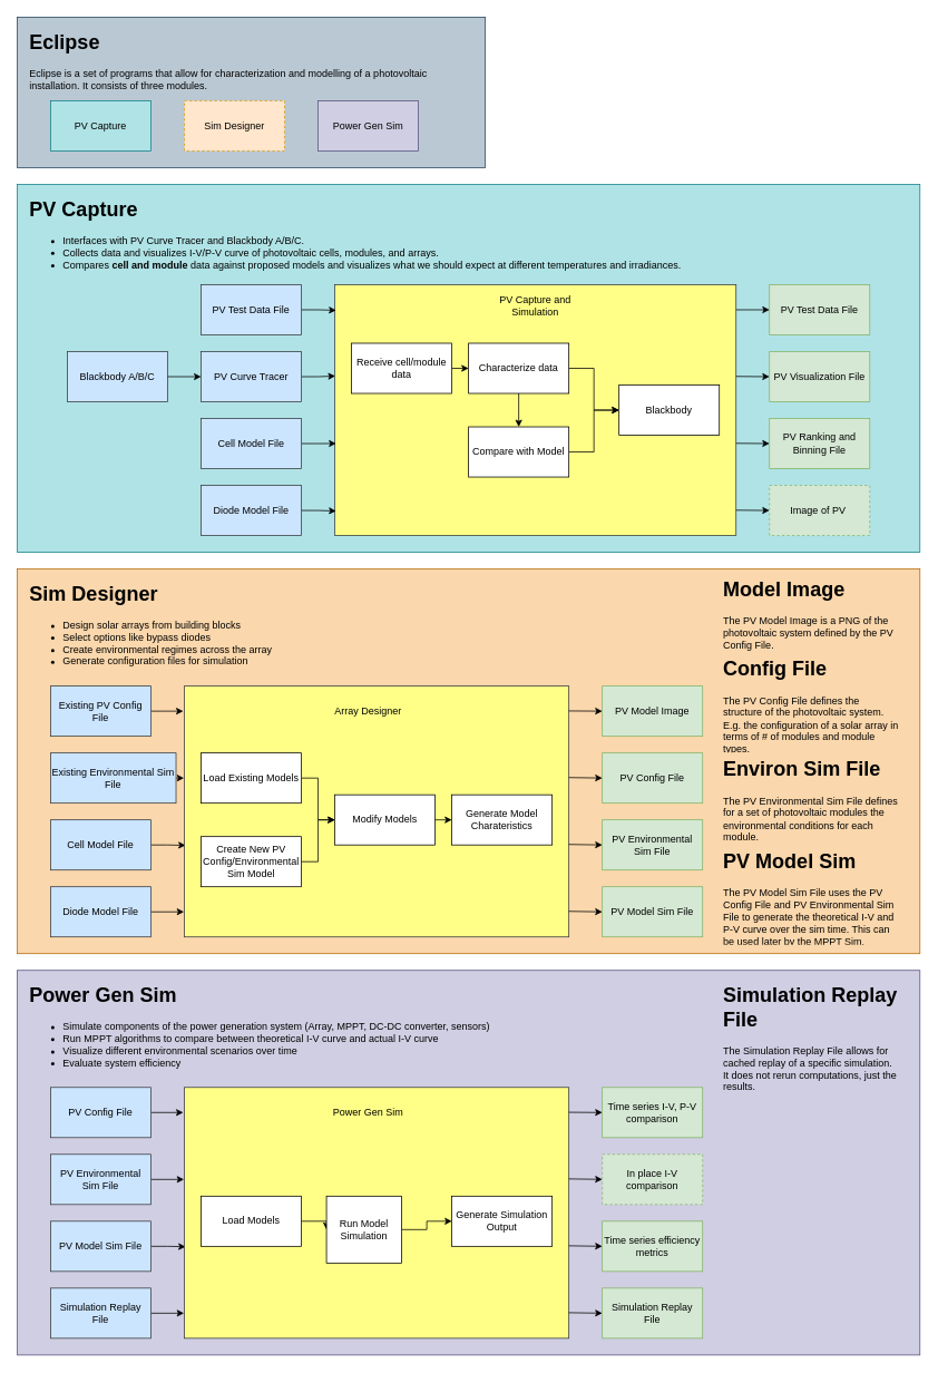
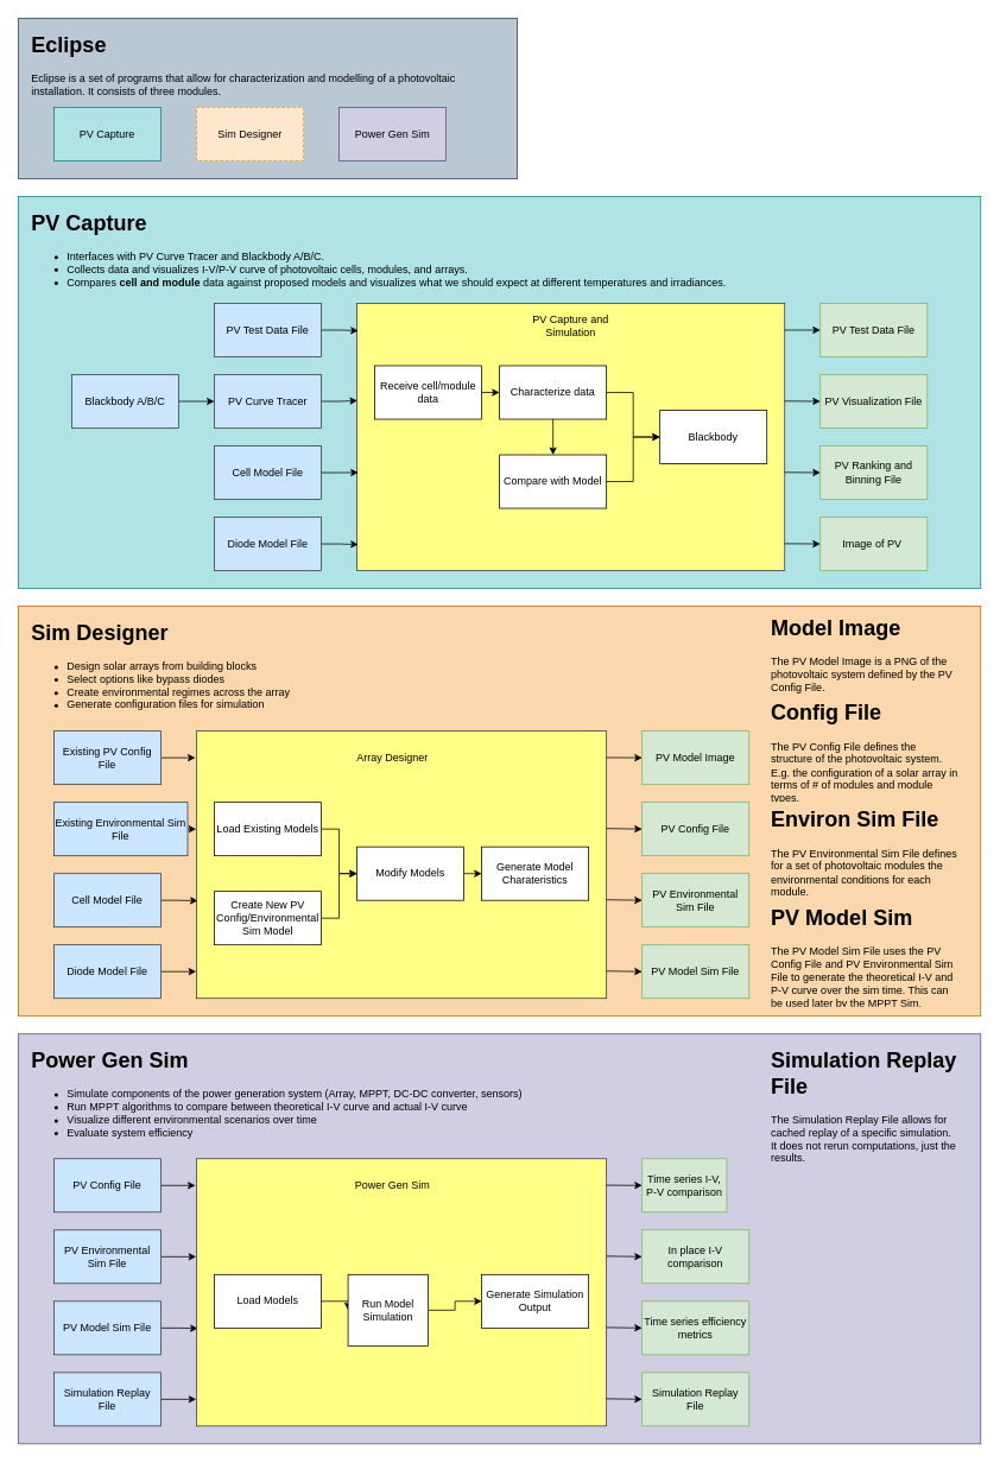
- <mxCell id="44" value="Image of PV&amp;nbsp;" style="rounded=0;whiteSpace=wrap;html=1;fillColor=#d5e8d4;strokeColor=#82b366;dashed=1;" vertex="1" parent="1"><mxGeometry x="920" y="580" width="120" height="60" as="geometry" /></mxCell>
+ <mxCell id="44" value="Image of PV&amp;nbsp;" style="rounded=0;whiteSpace=wrap;html=1;fillColor=#d5e8d4;strokeColor=#82b366;" vertex="1" parent="1"><mxGeometry x="920" y="580" width="120" height="60" as="geometry" /></mxCell>
- <mxCell id="80" value="Time series I-V, P-V comparison" style="rounded=0;whiteSpace=wrap;html=1;fillColor=#d5e8d4;strokeColor=#82b366;" vertex="1" parent="1"><mxGeometry x="720" y="1300" width="120" height="60" as="geometry" /></mxCell>
+ <mxCell id="80" value="Time series I-V, P-V comparison" style="rounded=0;whiteSpace=wrap;html=1;fillColor=#d5e8d4;strokeColor=#82b366;" vertex="1" parent="1"><mxGeometry x="720" y="1300" width="95" height="60" as="geometry" /></mxCell>
- <mxCell id="79" value="In place I-V comparison" style="rounded=0;whiteSpace=wrap;html=1;fillColor=#d5e8d4;strokeColor=#82b366;dashed=1;" vertex="1" parent="1"><mxGeometry x="720" y="1380" width="120" height="60" as="geometry" /></mxCell>
+ <mxCell id="79" value="In place I-V comparison" style="rounded=0;whiteSpace=wrap;html=1;fillColor=#d5e8d4;strokeColor=#82b366;" vertex="1" parent="1"><mxGeometry x="720" y="1380" width="120" height="60" as="geometry" /></mxCell>
